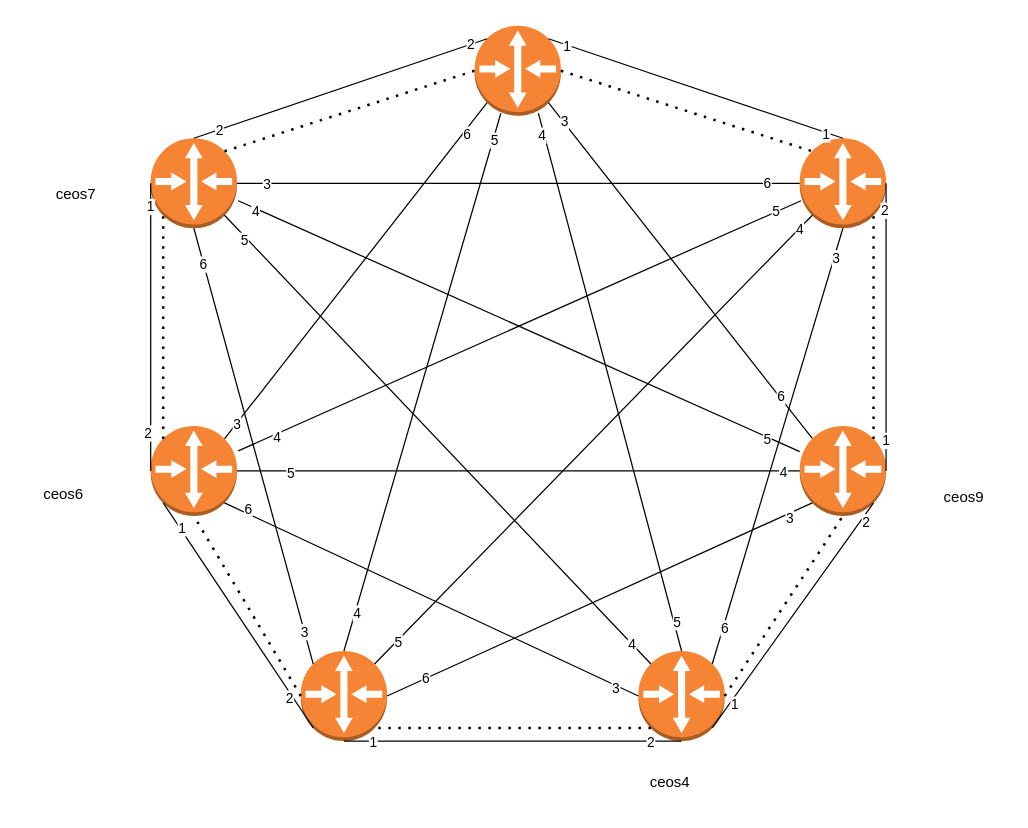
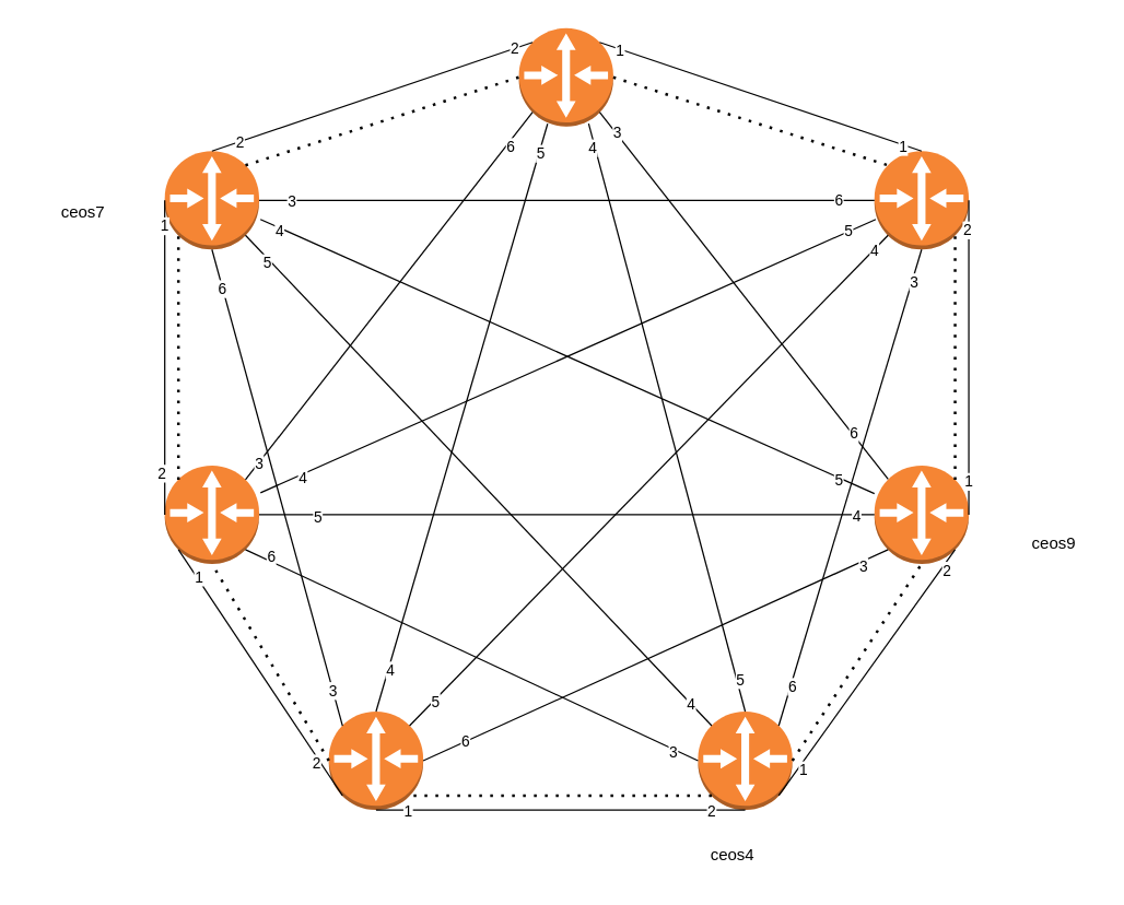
- <mxCell id="39" value="ceos6" style="text;html=1;align=center;verticalAlign=middle;resizable=0;points=[];autosize=1;strokeColor=none;fillColor=none;" vertex="1" parent="1"><mxGeometry x="20" y="380" width="60" height="30" as="geometry" /></mxCell>
